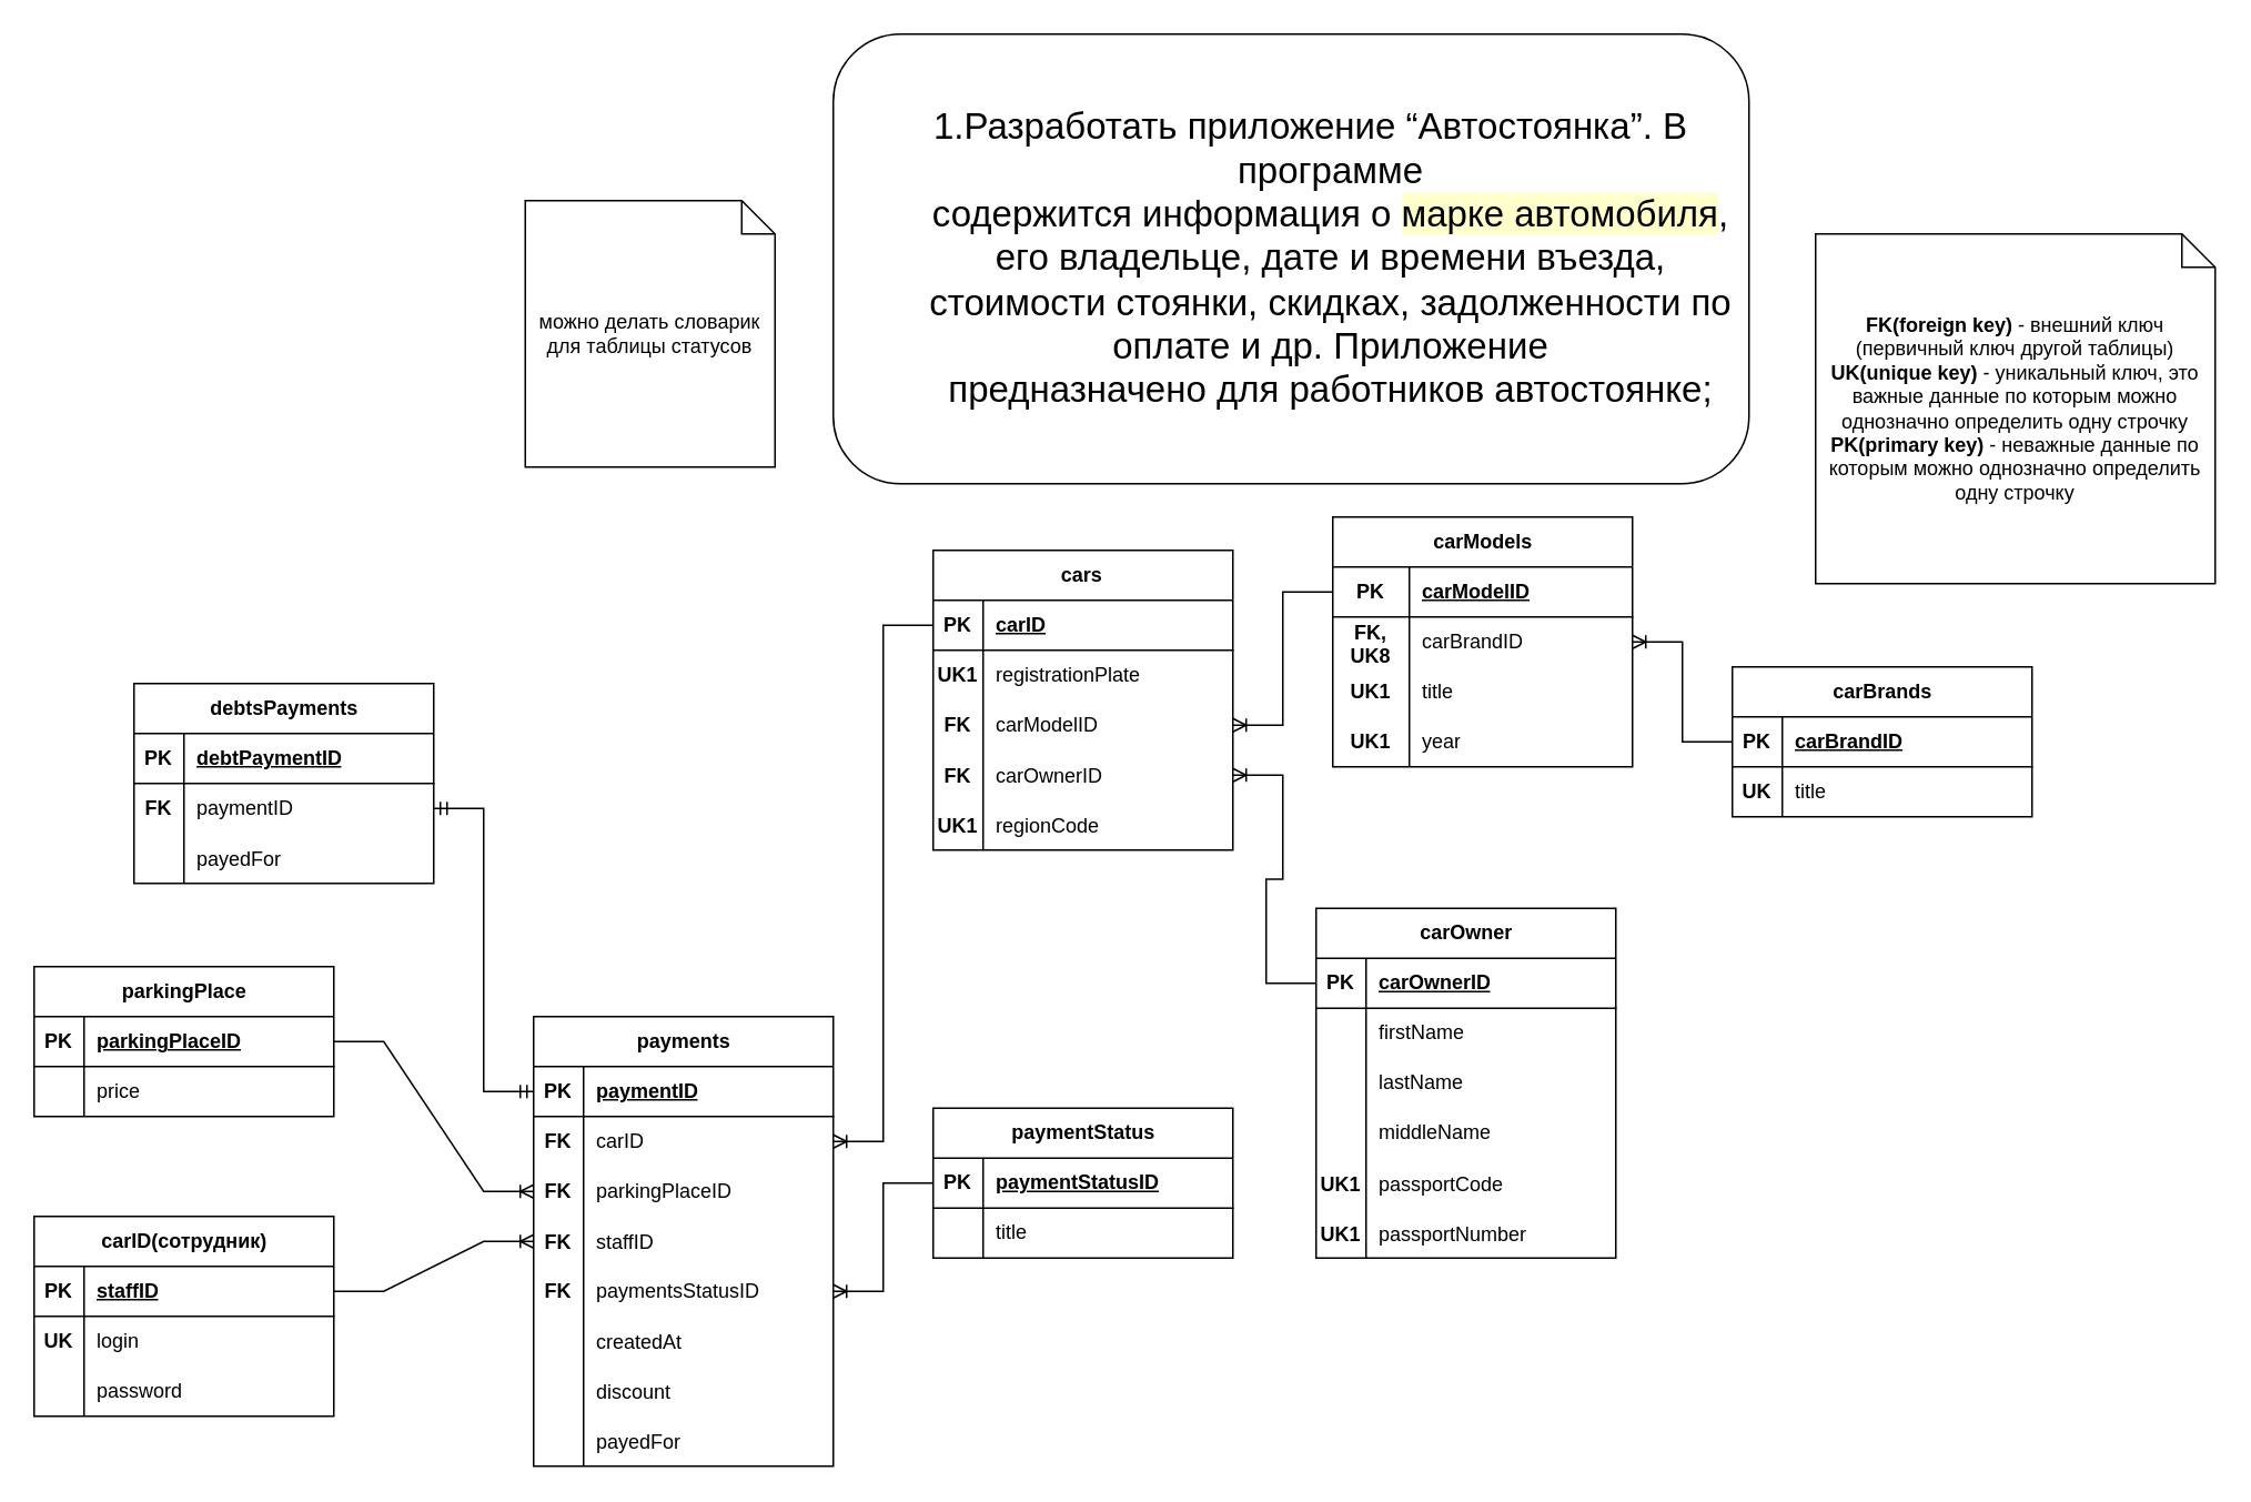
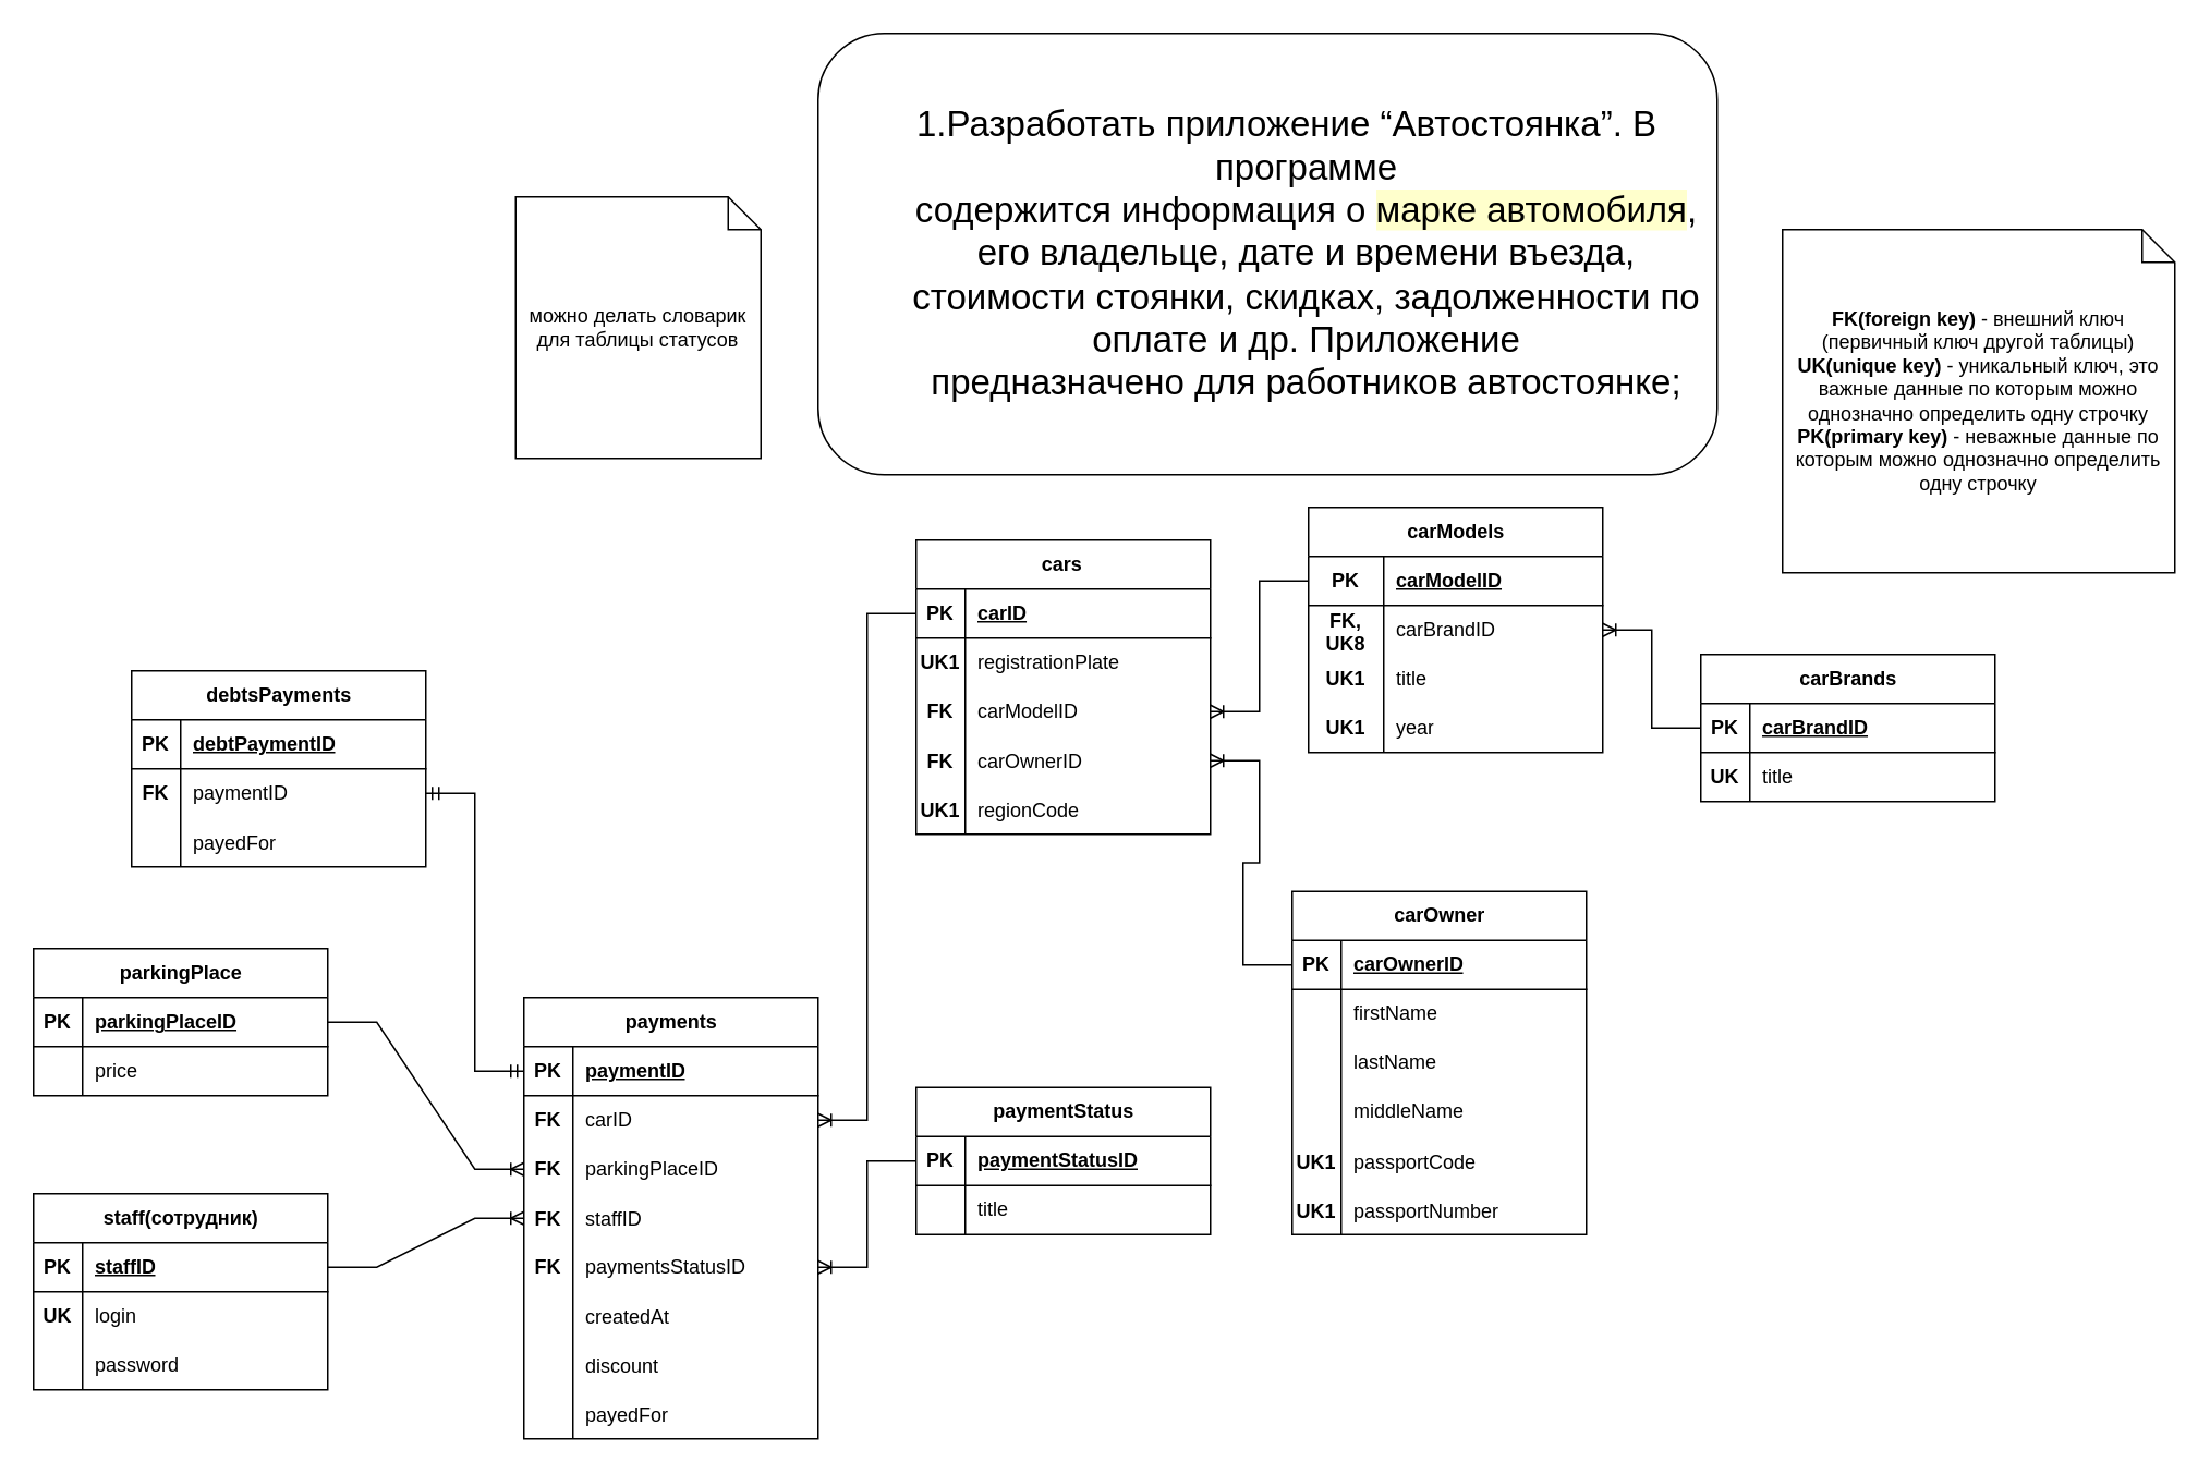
- <mxCell id="2" value="carID(сотрудник)" style="shape=table;startSize=30;container=1;collapsible=1;childLayout=tableLayout;fixedRows=1;rowLines=0;fontStyle=1;align=center;resizeLast=1;html=1;" vertex="1" parent="1"><mxGeometry x="20" y="730" width="180" height="120" as="geometry" /></mxCell>
+ <mxCell id="2" value="staff(сотрудник)" style="shape=table;startSize=30;container=1;collapsible=1;childLayout=tableLayout;fixedRows=1;rowLines=0;fontStyle=1;align=center;resizeLast=1;html=1;" vertex="1" parent="1"><mxGeometry x="20" y="730" width="180" height="120" as="geometry" /></mxCell>
